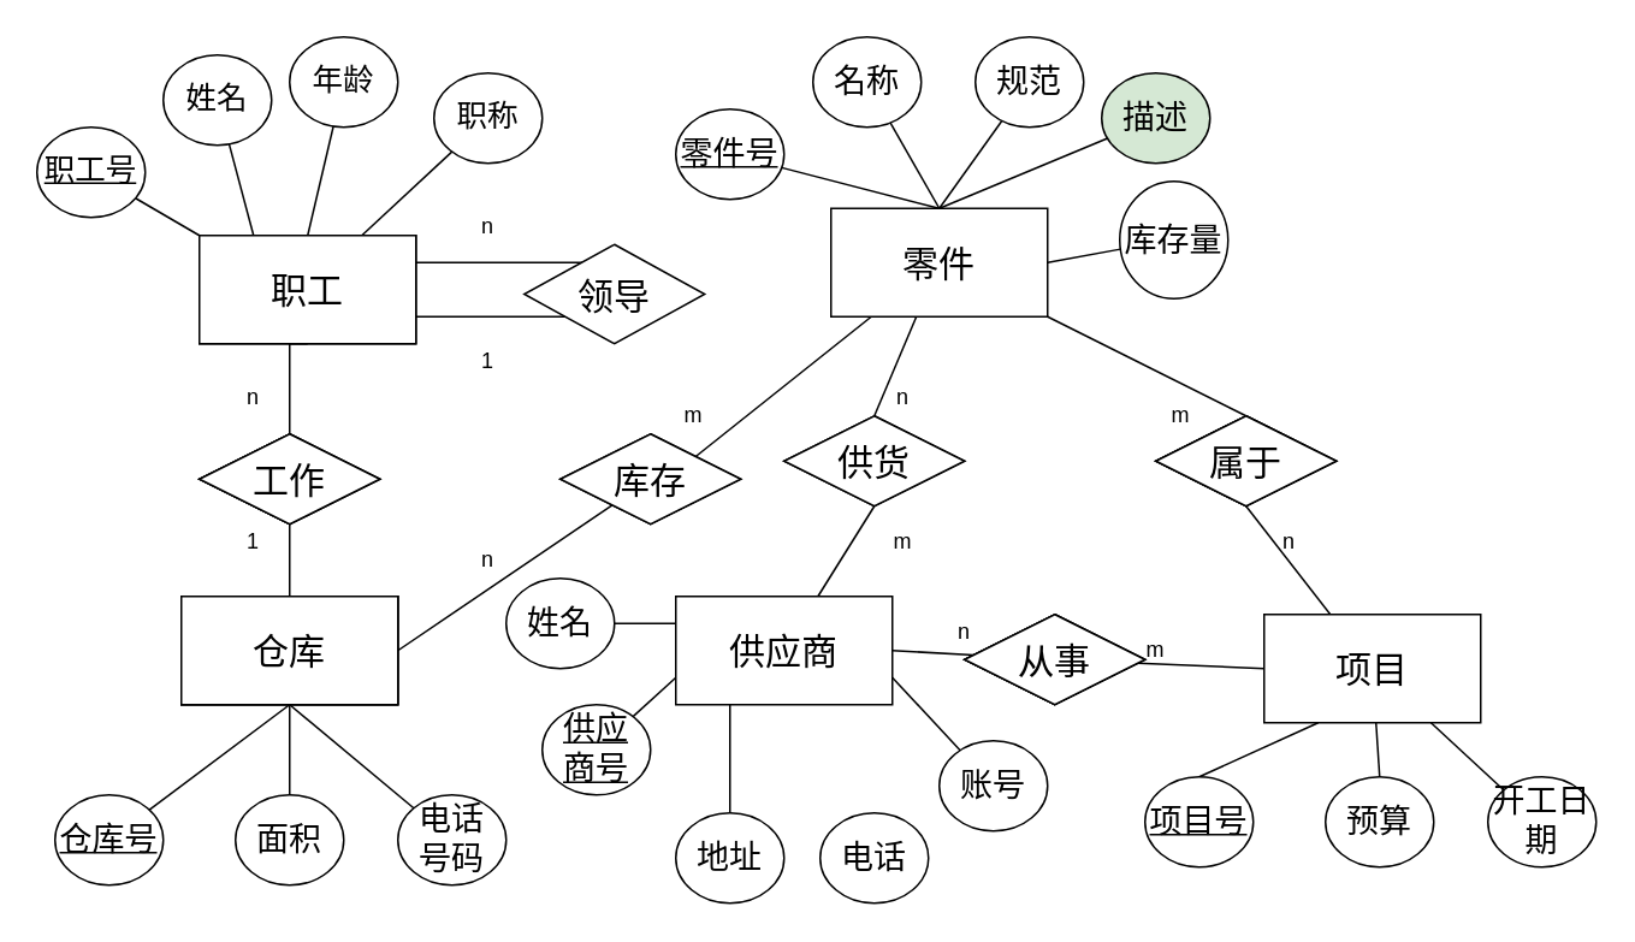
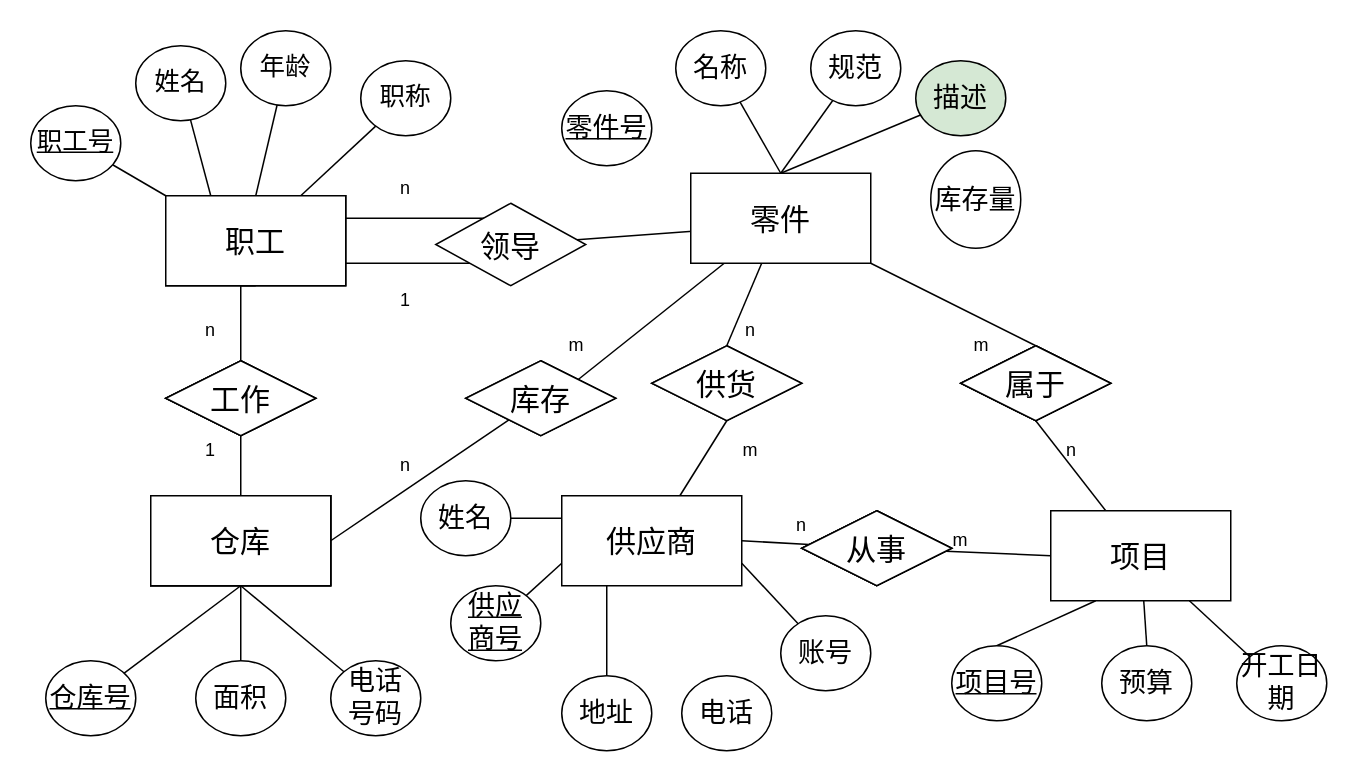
- <mxCell id="28" style="edgeStyle=none;rounded=0;orthogonalLoop=1;jettySize=auto;html=1;exitX=0.5;exitY=0;exitDx=0;exitDy=0;endArrow=none;endFill=0;" parent="1" source="33" target="34" edge="1"><mxGeometry relative="1" as="geometry" /></mxCell>
- <mxCell id="32" style="edgeStyle=none;rounded=0;orthogonalLoop=1;jettySize=auto;html=1;exitX=1;exitY=0.5;exitDx=0;exitDy=0;endArrow=none;endFill=0;" parent="1" source="33" target="27" edge="1"><mxGeometry relative="1" as="geometry" /></mxCell>
+ <mxCell id="32" style="edgeStyle=none;rounded=0;orthogonalLoop=1;jettySize=auto;html=1;exitX=1;exitY=0.5;exitDx=0;exitDy=0;endArrow=none;endFill=0;" parent="1" source="33" target="14" edge="1"><mxGeometry relative="1" as="geometry" /></mxCell>
